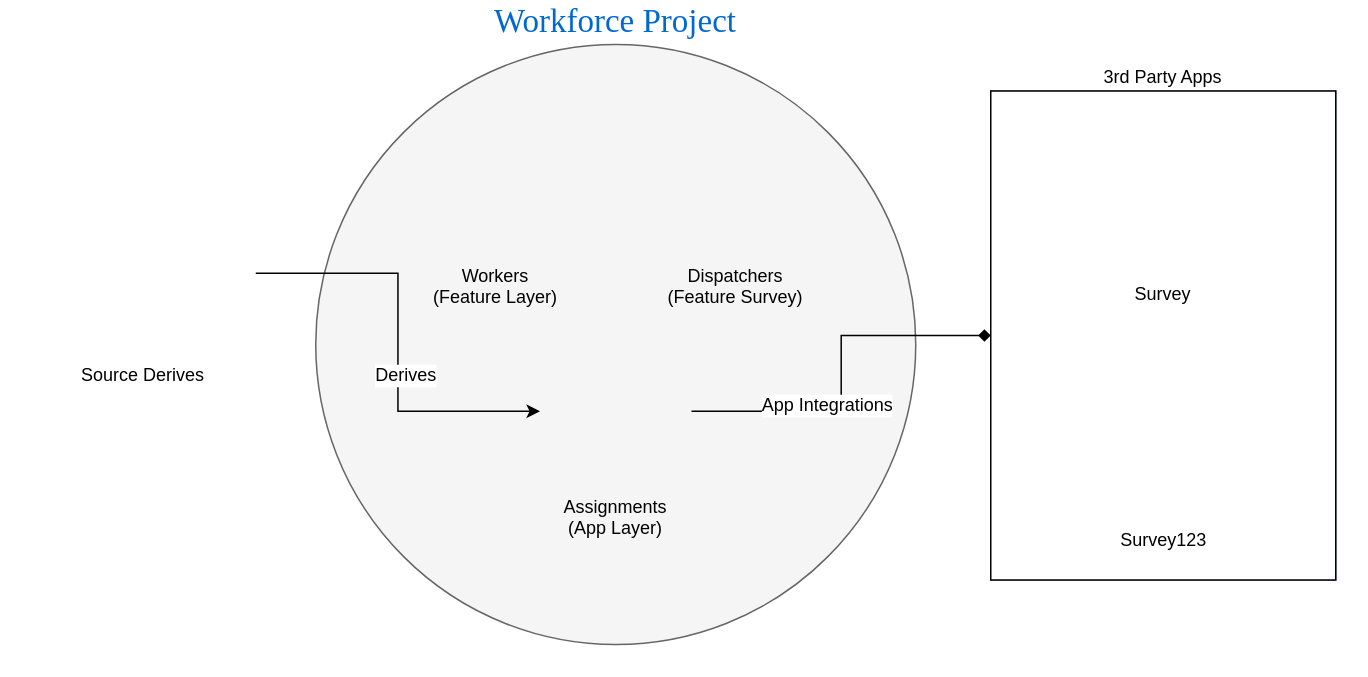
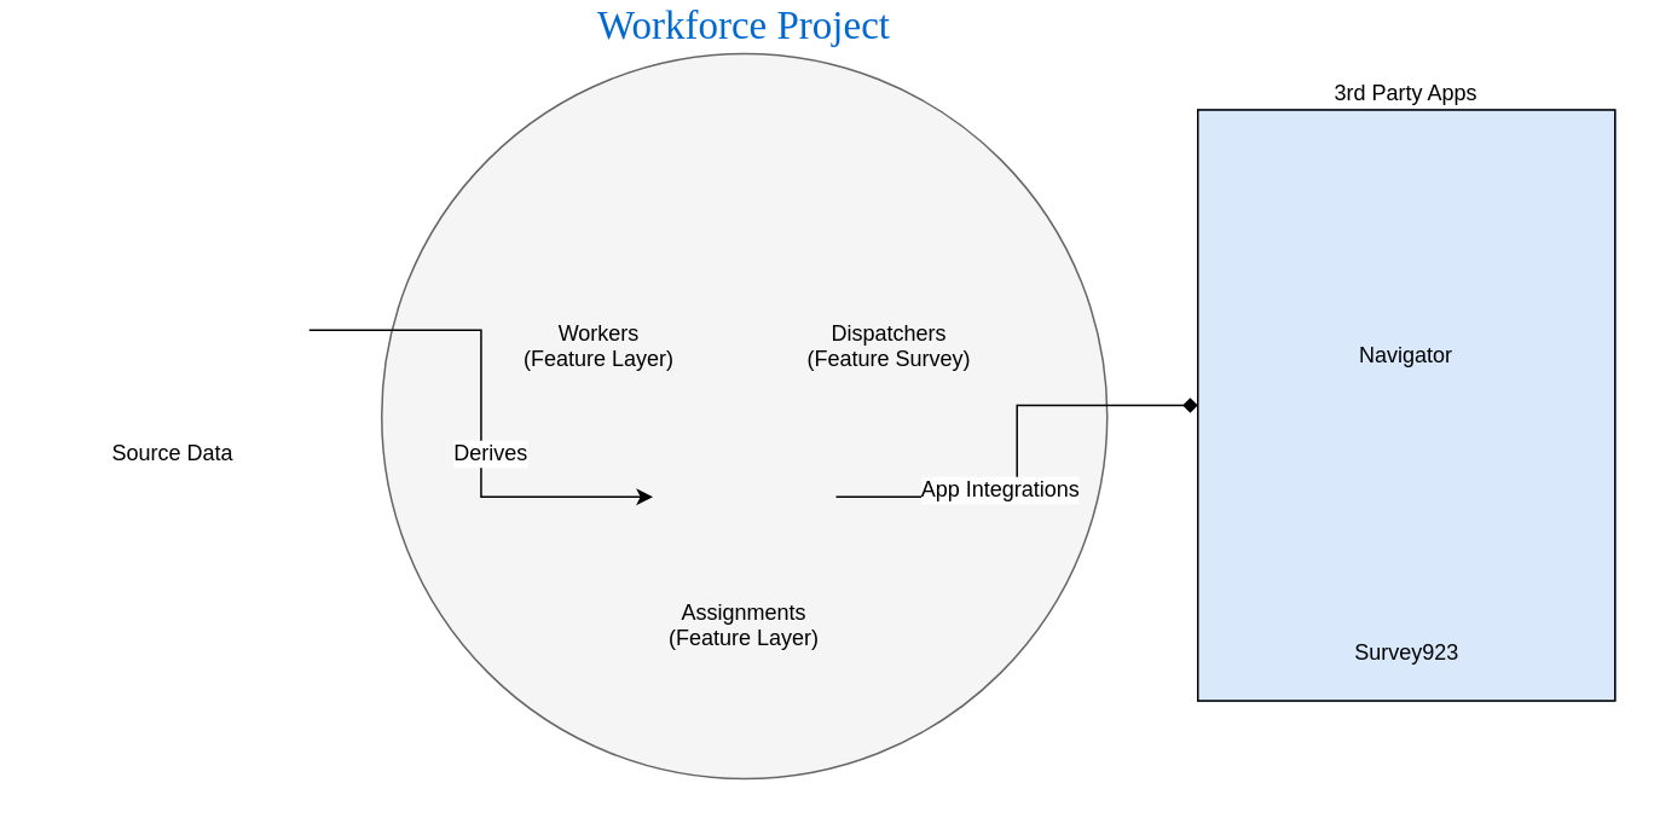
- <mxCell id="4" value="Survey" style="shape=image;imageAspect=0;aspect=fixed;verticalLabelPosition=bottom;verticalAlign=top;image=https://www.esri.com/content/dam/esrisites/common/icons/product-logos/Navigator.png;" parent="2" vertex="1"><mxGeometry x="60" y="11.568" width="110" height="110" as="geometry" /></mxCell>
+ <mxCell id="4" value="Navigator" style="shape=image;imageAspect=0;aspect=fixed;verticalLabelPosition=bottom;verticalAlign=top;image=https://www.esri.com/content/dam/esrisites/common/icons/product-logos/Navigator.png;" parent="2" vertex="1"><mxGeometry x="60" y="11.568" width="110" height="110" as="geometry" /></mxCell>
- <mxCell id="3" value="3rd Party Apps" style="rounded=0;whiteSpace=wrap;html=1;labelPosition=center;verticalLabelPosition=top;align=center;verticalAlign=bottom;" parent="2" vertex="1"><mxGeometry width="230" height="326" as="geometry" /></mxCell>
+ <mxCell id="3" value="3rd Party Apps" style="rounded=0;whiteSpace=wrap;html=1;labelPosition=center;verticalLabelPosition=top;align=center;verticalAlign=bottom;fillColor=#dae8fc;" parent="2" vertex="1"><mxGeometry width="230" height="326" as="geometry" /></mxCell>
- <mxCell id="14" value="Source Derives" style="shape=image;imageAspect=0;aspect=fixed;verticalLabelPosition=bottom;verticalAlign=top;image=https://www.caspio.com/wp-content/uploads/2015/05/caspio-features-illustr_cloud-data_3_2x.png;" parent="1" vertex="1"><mxGeometry x="20" y="118" width="150" height="109" as="geometry" /></mxCell>
+ <mxCell id="14" value="Source Data" style="shape=image;imageAspect=0;aspect=fixed;verticalLabelPosition=bottom;verticalAlign=top;image=https://www.caspio.com/wp-content/uploads/2015/05/caspio-features-illustr_cloud-data_3_2x.png;" parent="1" vertex="1"><mxGeometry x="20" y="118" width="150" height="109" as="geometry" /></mxCell>
- <mxCell id="11" value="Assignments&#10;(App Layer)" style="shape=image;imageAspect=0;aspect=fixed;verticalLabelPosition=bottom;verticalAlign=top;image=https://cdn2.iconfinder.com/data/icons/web-design-development-vol-5-9/512/Cloud_gps_location_map_server_up-512.png;" parent="1" vertex="1"><mxGeometry x="359.5" y="214" width="101" height="101" as="geometry" /></mxCell>
+ <mxCell id="11" value="Assignments&#10;(Feature Layer)" style="shape=image;imageAspect=0;aspect=fixed;verticalLabelPosition=bottom;verticalAlign=top;image=https://cdn2.iconfinder.com/data/icons/web-design-development-vol-5-9/512/Cloud_gps_location_map_server_up-512.png;" parent="1" vertex="1"><mxGeometry x="359.5" y="214" width="101" height="101" as="geometry" /></mxCell>
- <mxCell id="5" value="Survey123" style="shape=image;imageAspect=0;aspect=fixed;verticalLabelPosition=bottom;verticalAlign=top;image=https://images-na.ssl-images-amazon.com/images/I/61ot3Cx98aL.png;" parent="2" vertex="1"><mxGeometry x="60" y="175" width="111" height="111" as="geometry" /></mxCell>
+ <mxCell id="5" value="Survey923" style="shape=image;imageAspect=0;aspect=fixed;verticalLabelPosition=bottom;verticalAlign=top;image=https://images-na.ssl-images-amazon.com/images/I/61ot3Cx98aL.png;" parent="2" vertex="1"><mxGeometry x="60" y="175" width="111" height="111" as="geometry" /></mxCell>
